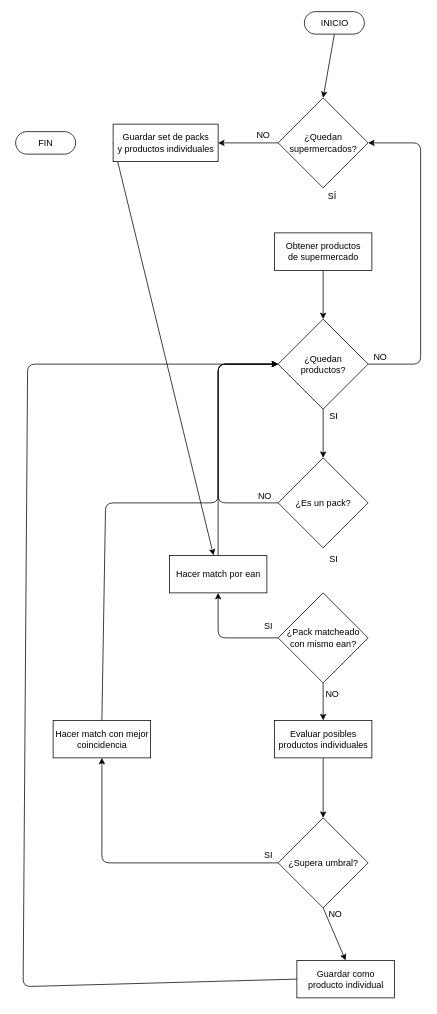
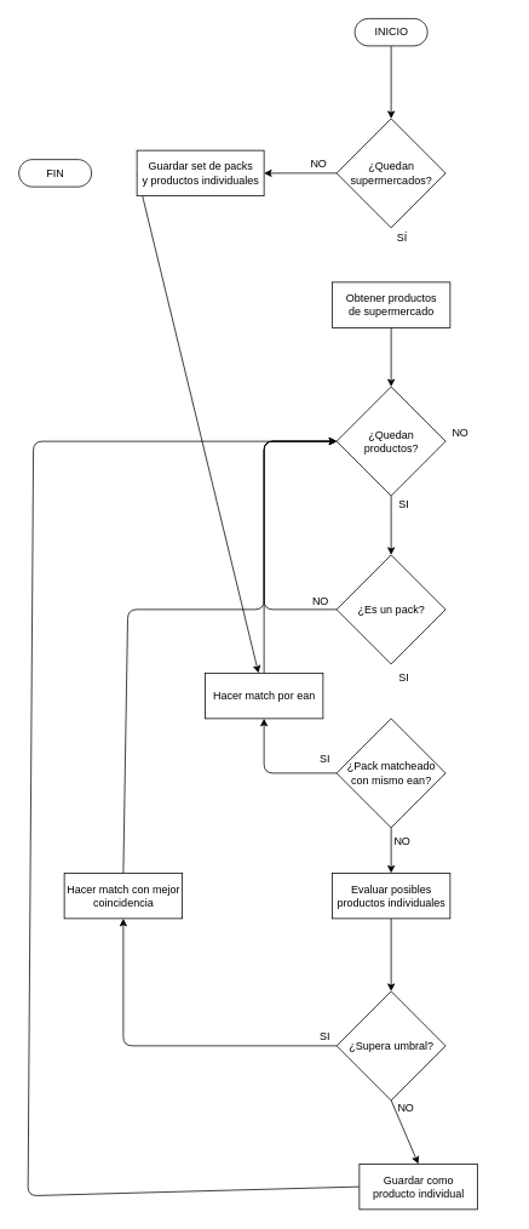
- <mxCell id="23" value="INICIO" style="html=1;dashed=0;whitespace=wrap;shape=mxgraph.dfd.start" parent="1" vertex="1"><mxGeometry x="405" y="15" width="80" height="30" as="geometry" /></mxCell>
+ <mxCell id="23" value="INICIO" style="html=1;dashed=0;whitespace=wrap;shape=mxgraph.dfd.start" parent="1" vertex="1"><mxGeometry x="390" y="20" width="80" height="30" as="geometry" /></mxCell>
- <mxCell id="8" style="edgeStyle=none;html=1;entryX=1;entryY=0.5;entryDx=0;entryDy=0;exitX=1;exitY=0.5;exitDx=0;exitDy=0;" parent="1" source="10" target="3" edge="1"><mxGeometry relative="1" as="geometry"><Array as="points"><mxPoint x="560" y="485" /><mxPoint x="560" y="190" /></Array></mxGeometry></mxCell>
